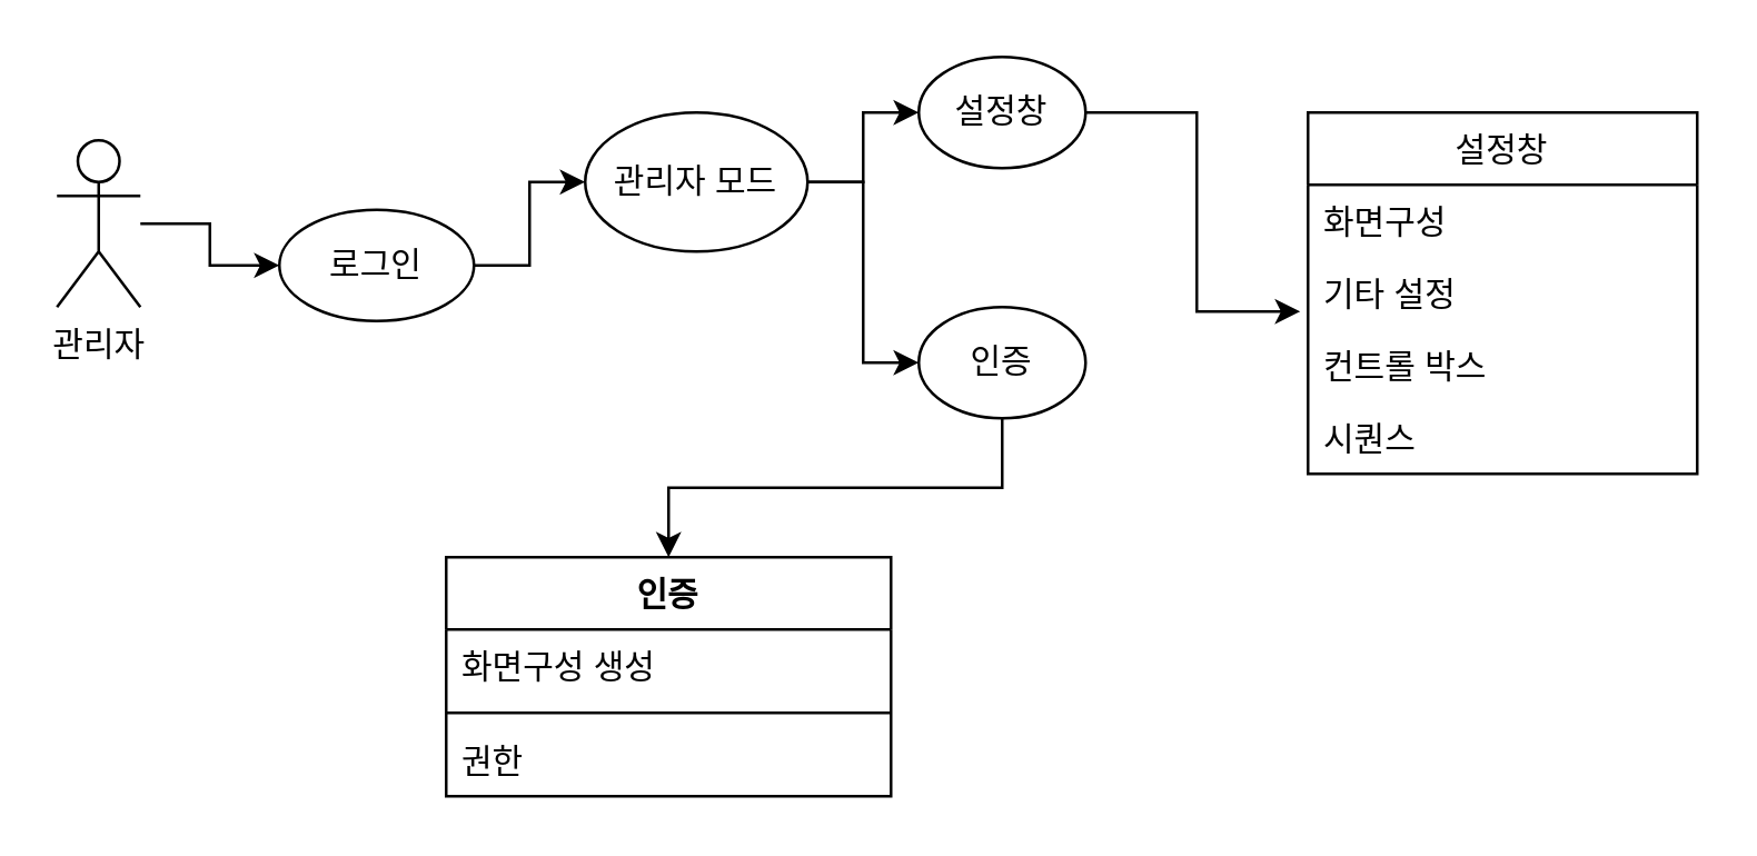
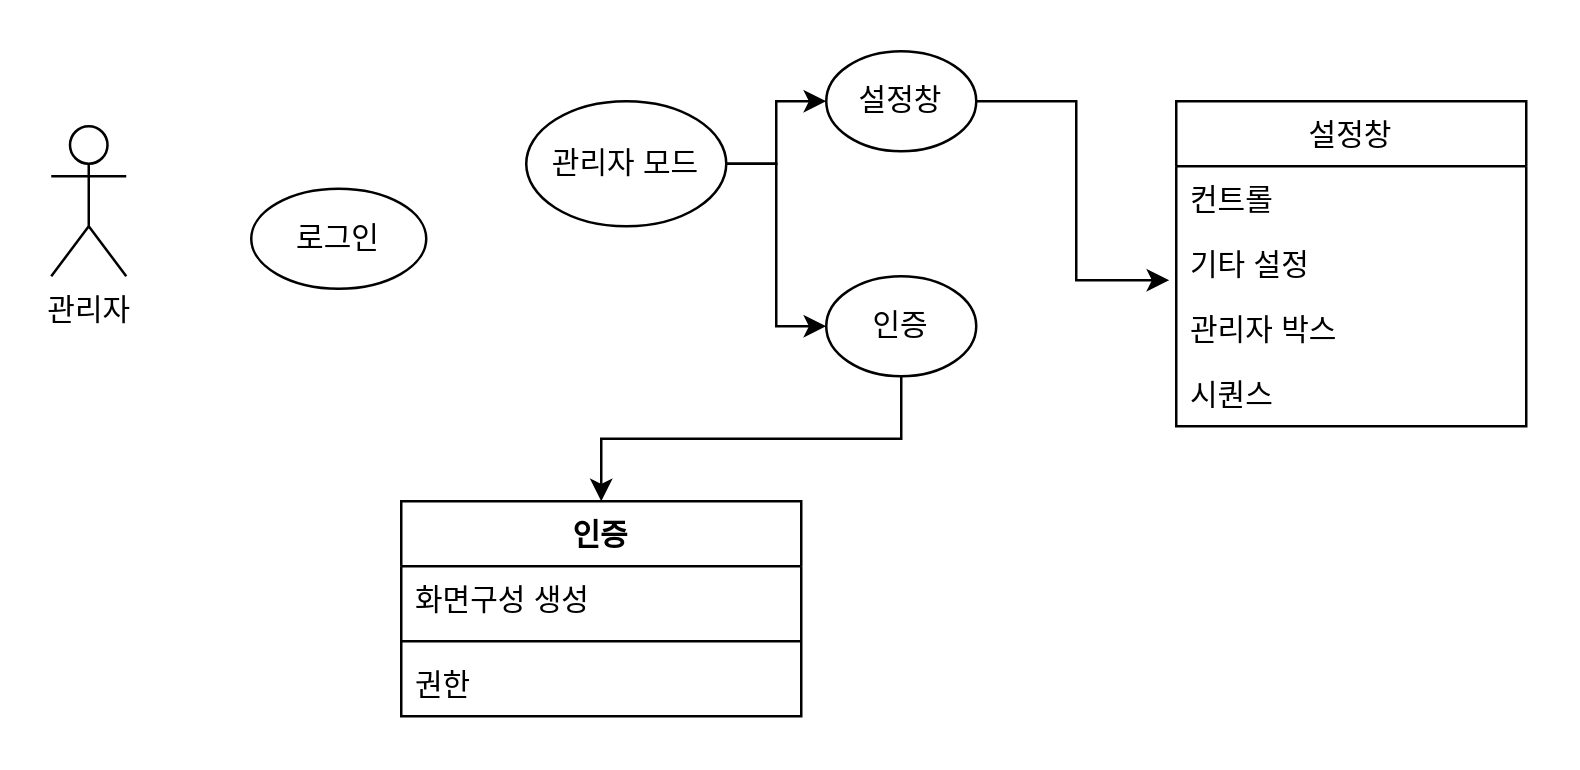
- <mxCell id="18" value="화면구성" style="text;strokeColor=none;fillColor=none;align=left;verticalAlign=top;spacingLeft=4;spacingRight=4;overflow=hidden;rotatable=0;points=[[0,0.5],[1,0.5]];portConstraint=eastwest;" parent="17" vertex="1"><mxGeometry y="26" width="140" height="26" as="geometry" /></mxCell>
+ <mxCell id="18" value="컨트롤" style="text;strokeColor=none;fillColor=none;align=left;verticalAlign=top;spacingLeft=4;spacingRight=4;overflow=hidden;rotatable=0;points=[[0,0.5],[1,0.5]];portConstraint=eastwest;" parent="17" vertex="1"><mxGeometry y="26" width="140" height="26" as="geometry" /></mxCell>
- <mxCell id="4" value="" style="edgeStyle=orthogonalEdgeStyle;rounded=0;orthogonalLoop=1;jettySize=auto;html=1;" parent="1" source="5" target="8" edge="1"><mxGeometry relative="1" as="geometry" /></mxCell>
- <mxCell id="2" value="" style="edgeStyle=orthogonalEdgeStyle;rounded=0;orthogonalLoop=1;jettySize=auto;html=1;" parent="1" source="3" target="5" edge="1"><mxGeometry relative="1" as="geometry" /></mxCell>
- <mxCell id="20" value="컨트롤 박스" style="text;strokeColor=none;fillColor=none;align=left;verticalAlign=top;spacingLeft=4;spacingRight=4;overflow=hidden;rotatable=0;points=[[0,0.5],[1,0.5]];portConstraint=eastwest;" parent="17" vertex="1"><mxGeometry y="78" width="140" height="26" as="geometry" /></mxCell>
+ <mxCell id="20" value="관리자 박스" style="text;strokeColor=none;fillColor=none;align=left;verticalAlign=top;spacingLeft=4;spacingRight=4;overflow=hidden;rotatable=0;points=[[0,0.5],[1,0.5]];portConstraint=eastwest;" parent="17" vertex="1"><mxGeometry y="78" width="140" height="26" as="geometry" /></mxCell>
